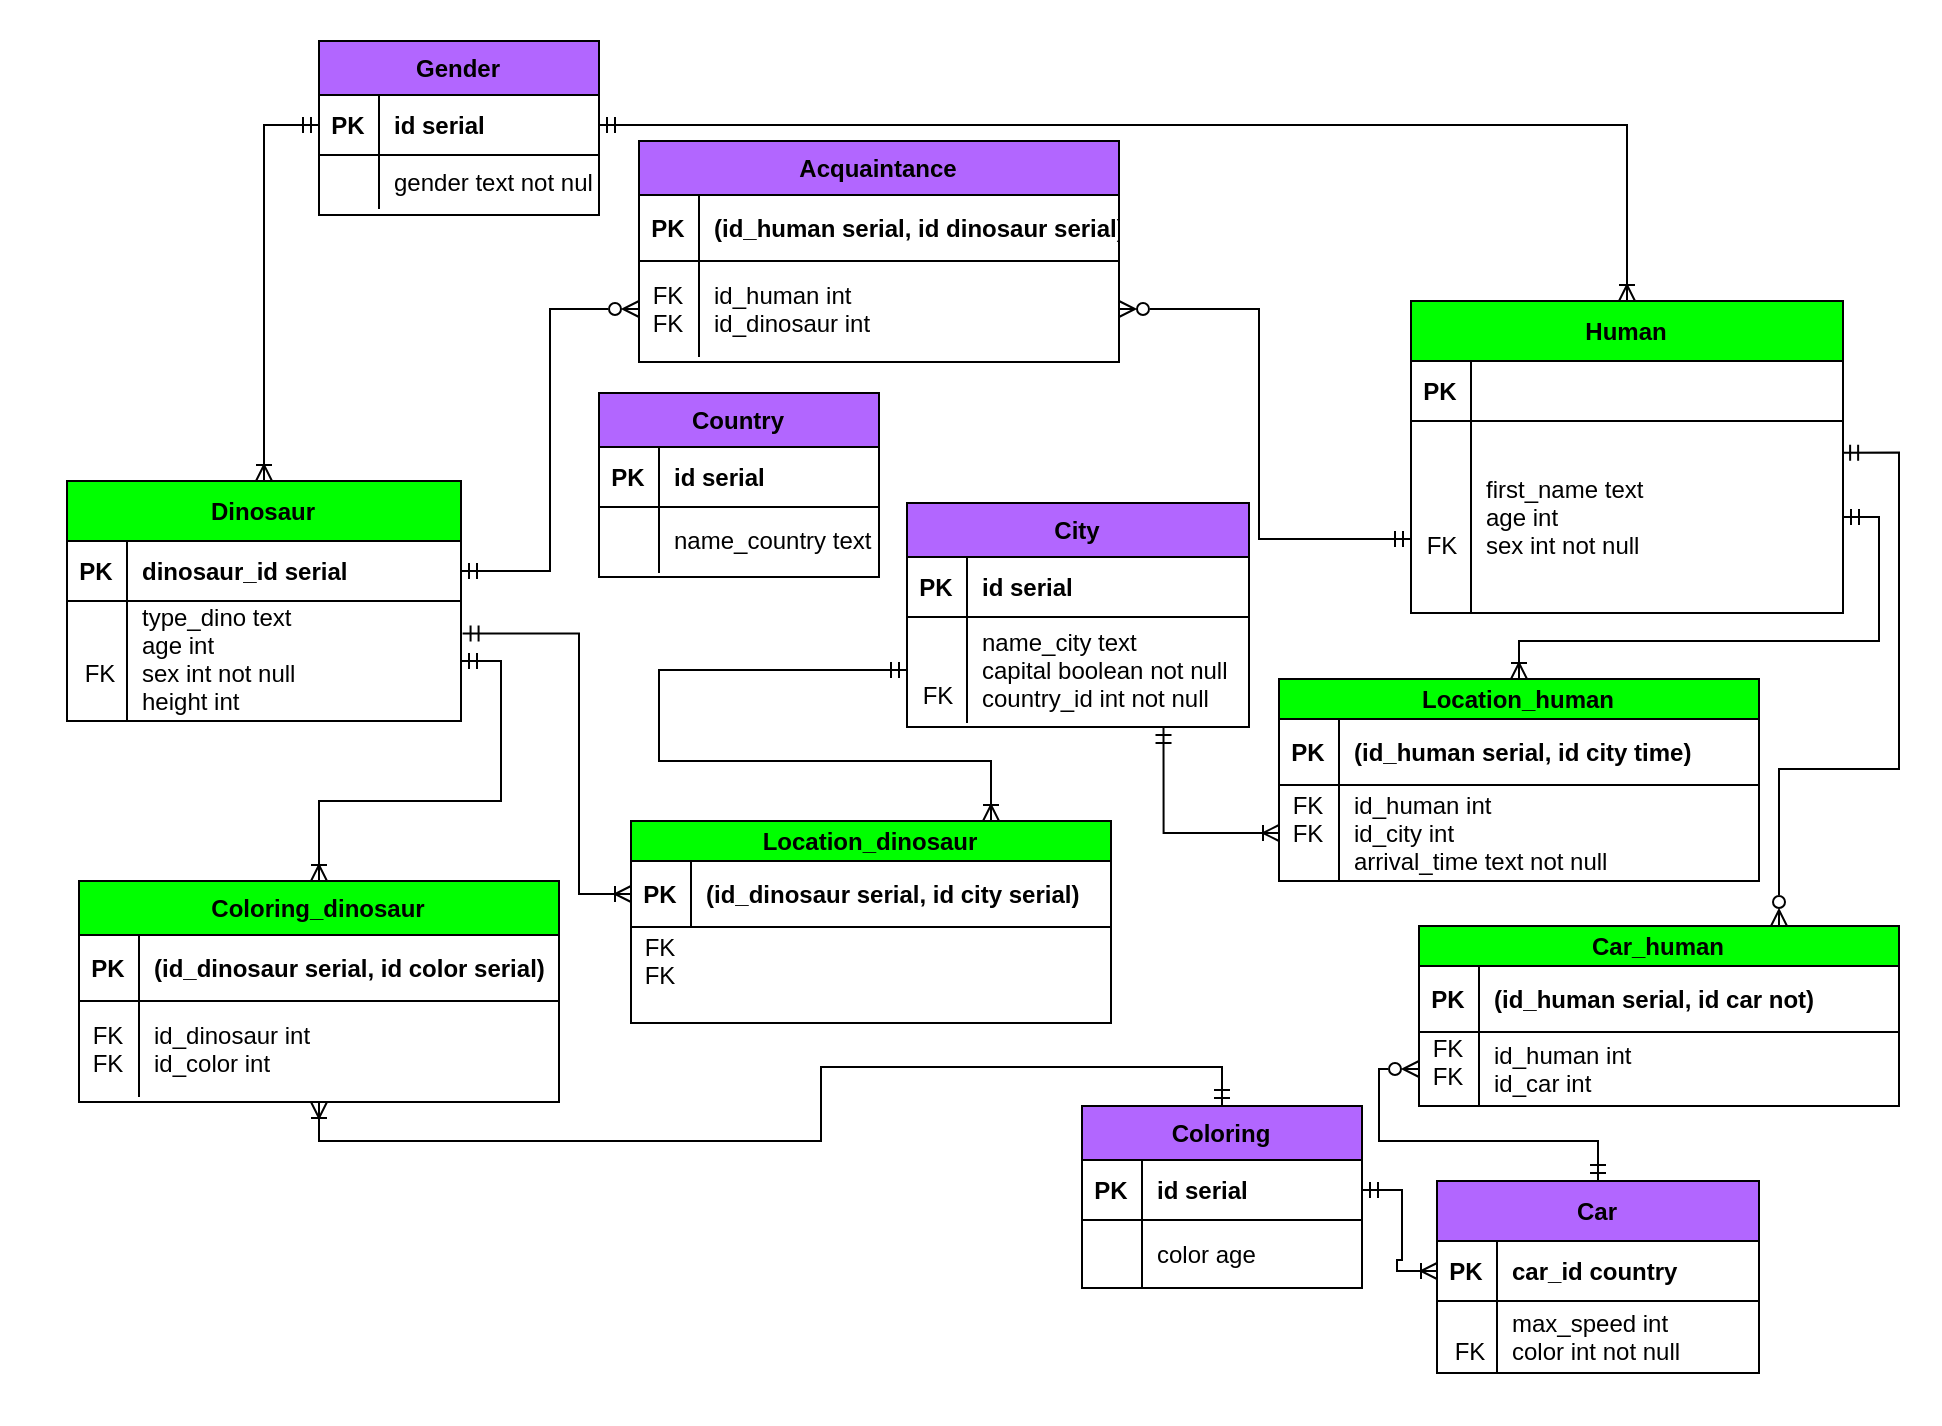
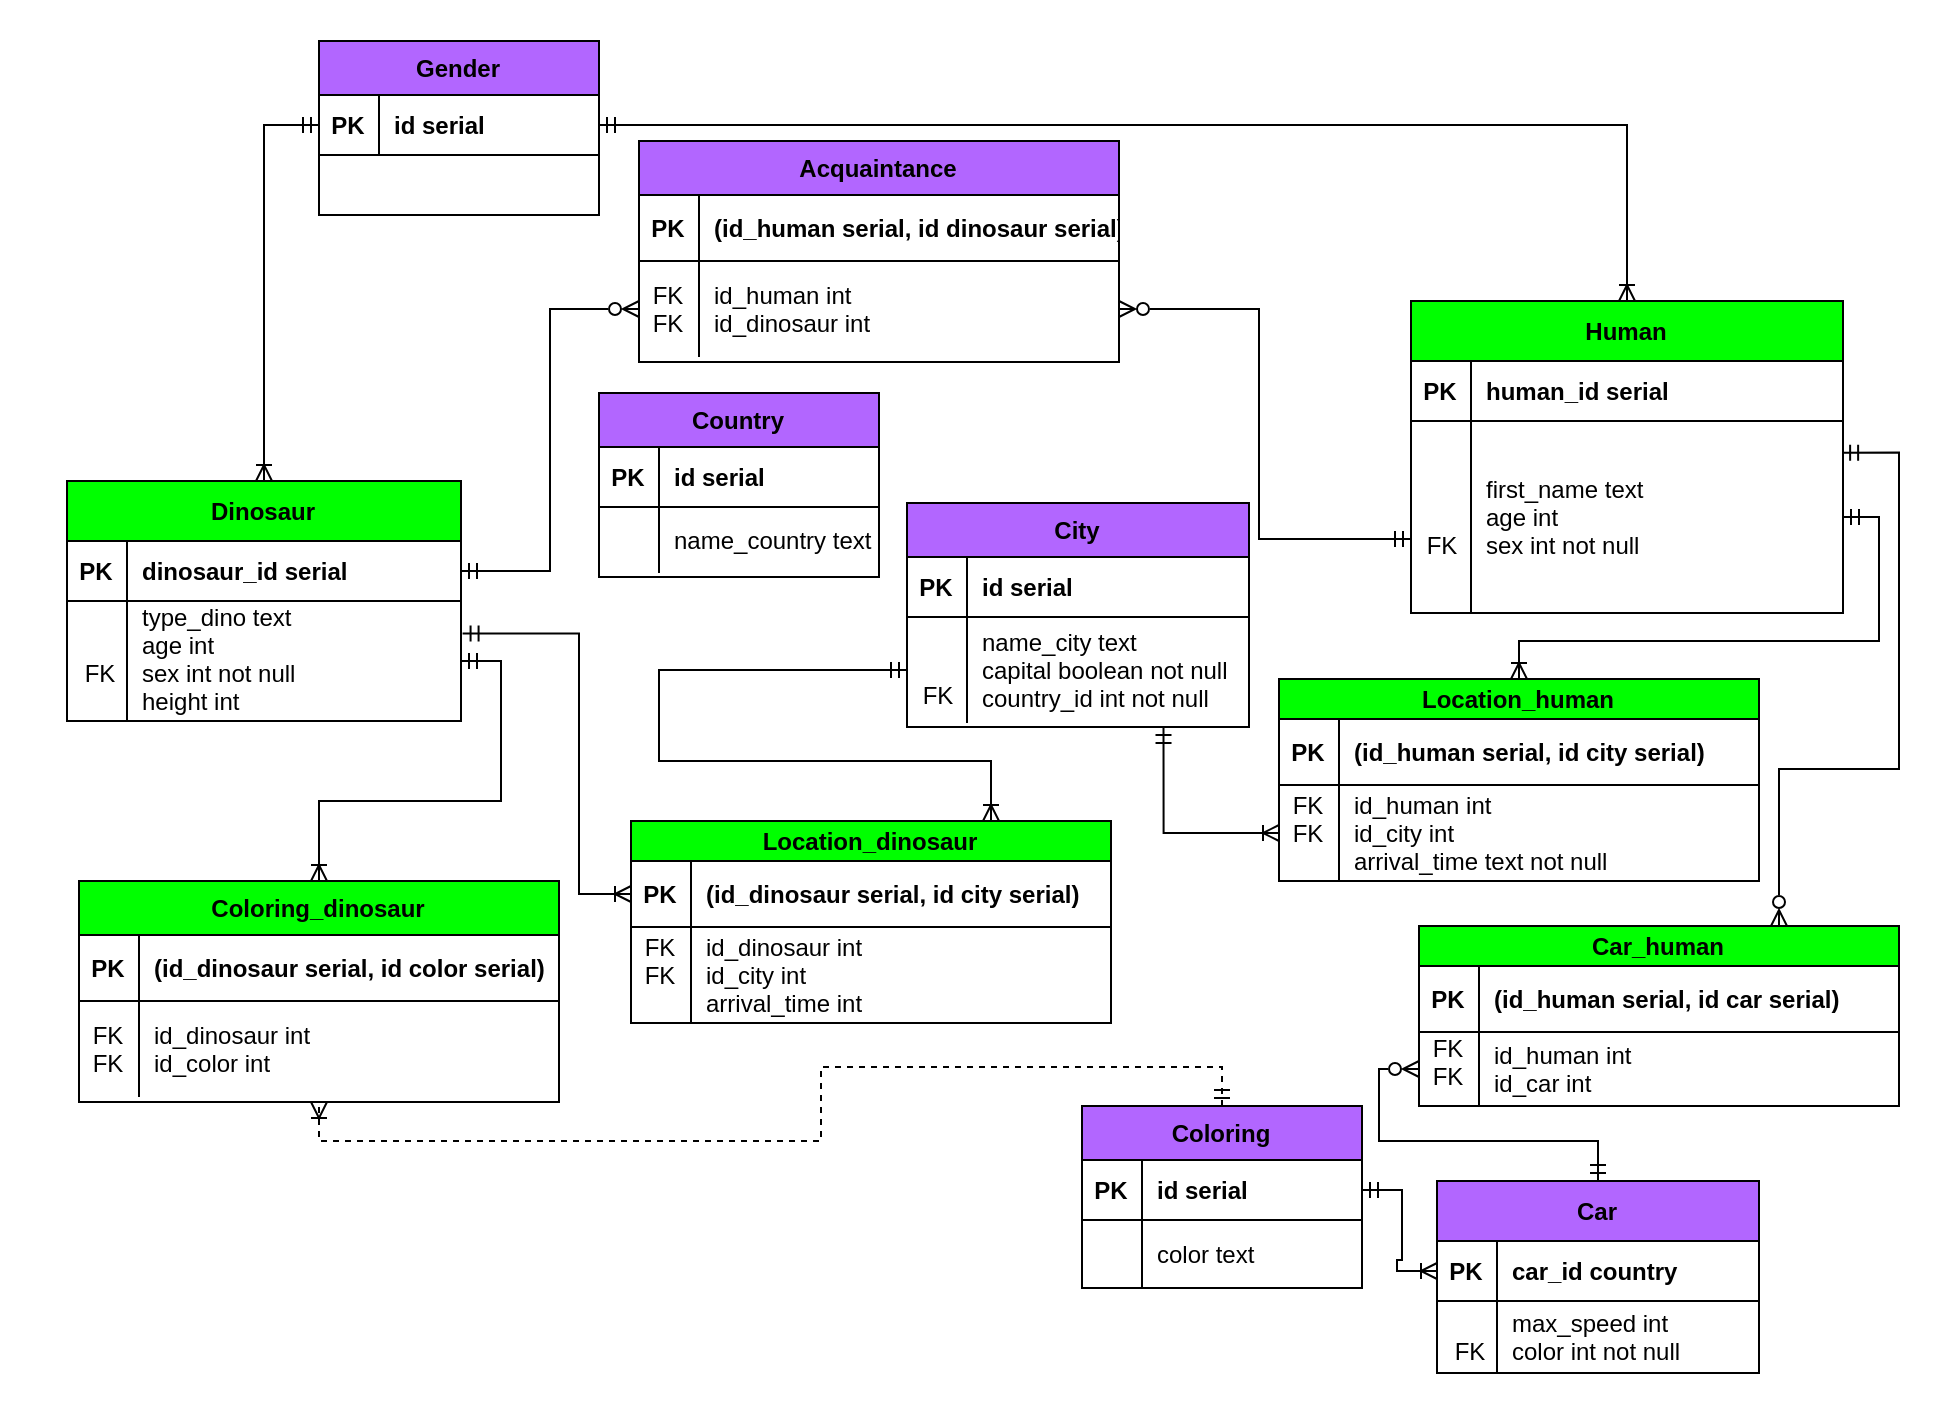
- <mxCell id="35" value="gender text not nul" style="shape=partialRectangle;overflow=hidden;connectable=0;fillColor=none;top=0;left=0;bottom=0;right=0;align=left;spacingLeft=6;" parent="33" vertex="1"><mxGeometry x="30" width="110" height="27" as="geometry"><mxRectangle width="110" height="27" as="alternateBounds" /></mxGeometry></mxCell>
+ <mxCell id="15" value="human_id serial" style="shape=partialRectangle;overflow=hidden;connectable=0;fillColor=none;top=0;left=0;bottom=0;right=0;align=left;spacingLeft=6;fontStyle=1;" parent="13" vertex="1"><mxGeometry x="30" width="186" height="30" as="geometry"><mxRectangle width="186" height="30" as="alternateBounds" /></mxGeometry></mxCell>
- <mxCell id="88" value="(id_human serial, id city time)" style="shape=partialRectangle;overflow=hidden;connectable=0;fillColor=none;top=0;left=0;bottom=0;right=0;align=left;spacingLeft=6;fontStyle=1;" vertex="1" parent="86"><mxGeometry x="30" width="210" height="33" as="geometry"><mxRectangle width="210" height="33" as="alternateBounds" /></mxGeometry></mxCell>
+ <mxCell id="88" value="(id_human serial, id city serial)" style="shape=partialRectangle;overflow=hidden;connectable=0;fillColor=none;top=0;left=0;bottom=0;right=0;align=left;spacingLeft=6;fontStyle=1;" vertex="1" parent="86"><mxGeometry x="30" width="210" height="33" as="geometry"><mxRectangle width="210" height="33" as="alternateBounds" /></mxGeometry></mxCell>
+ <mxCell id="82" value="id_dinosaur int&#10;id_city int&#10;arrival_time int" style="shape=partialRectangle;overflow=hidden;connectable=0;fillColor=none;top=0;left=0;bottom=0;right=0;align=left;spacingLeft=6;" vertex="1" parent="80"><mxGeometry x="30" width="210" height="48" as="geometry"><mxRectangle width="210" height="48" as="alternateBounds" /></mxGeometry></mxCell>
- <mxCell id="97" value="(id_human serial, id car not)" style="shape=partialRectangle;overflow=hidden;connectable=0;fillColor=none;top=0;left=0;bottom=0;right=0;align=left;spacingLeft=6;fontStyle=1;" vertex="1" parent="95"><mxGeometry x="30" width="210" height="33" as="geometry"><mxRectangle width="210" height="33" as="alternateBounds" /></mxGeometry></mxCell>
+ <mxCell id="97" value="(id_human serial, id car serial)" style="shape=partialRectangle;overflow=hidden;connectable=0;fillColor=none;top=0;left=0;bottom=0;right=0;align=left;spacingLeft=6;fontStyle=1;" vertex="1" parent="95"><mxGeometry x="30" width="210" height="33" as="geometry"><mxRectangle width="210" height="33" as="alternateBounds" /></mxGeometry></mxCell>
- <mxCell id="75" style="edgeStyle=orthogonalEdgeStyle;rounded=0;orthogonalLoop=1;jettySize=auto;html=1;exitX=0.5;exitY=0;exitDx=0;exitDy=0;entryX=0.5;entryY=1;entryDx=0;entryDy=0;startArrow=ERmandOne;startFill=0;endArrow=ERoneToMany;endFill=0;" edge="1" parent="1" source="43" target="67"><mxGeometry relative="1" as="geometry"><mxPoint x="250" y="305" as="sourcePoint" /><mxPoint x="339" y="174" as="targetPoint" /><Array as="points"><mxPoint x="611" y="533" /><mxPoint x="410" y="533" /><mxPoint x="410" y="570" /><mxPoint x="159" y="570" /></Array></mxGeometry></mxCell>
+ <mxCell id="75" style="edgeStyle=orthogonalEdgeStyle;rounded=0;orthogonalLoop=1;jettySize=auto;html=1;exitX=0.5;exitY=0;exitDx=0;exitDy=0;entryX=0.5;entryY=1;entryDx=0;entryDy=0;startArrow=ERmandOne;startFill=0;endArrow=ERoneToMany;endFill=0;dashed=1;" edge="1" parent="1" source="43" target="67"><mxGeometry relative="1" as="geometry"><mxPoint x="250" y="305" as="sourcePoint" /><mxPoint x="339" y="174" as="targetPoint" /><Array as="points"><mxPoint x="611" y="533" /><mxPoint x="410" y="533" /><mxPoint x="410" y="570" /><mxPoint x="159" y="570" /></Array></mxGeometry></mxCell>
- <mxCell id="49" value="color age" style="shape=partialRectangle;overflow=hidden;connectable=0;fillColor=none;top=0;left=0;bottom=0;right=0;align=left;spacingLeft=6;" parent="47" vertex="1"><mxGeometry x="30" width="110" height="34" as="geometry"><mxRectangle width="110" height="34" as="alternateBounds" /></mxGeometry></mxCell>
+ <mxCell id="49" value="color text" style="shape=partialRectangle;overflow=hidden;connectable=0;fillColor=none;top=0;left=0;bottom=0;right=0;align=left;spacingLeft=6;" parent="47" vertex="1"><mxGeometry x="30" width="110" height="34" as="geometry"><mxRectangle width="110" height="34" as="alternateBounds" /></mxGeometry></mxCell>
